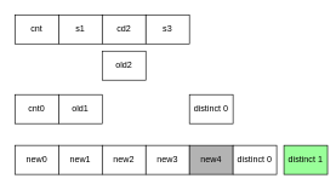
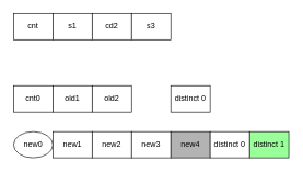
- <mxCell id="8" value="old2" style="rounded=0;whiteSpace=wrap;html=1;" vertex="1" parent="1"><mxGeometry x="140" y="70" width="60" height="40" as="geometry" /></mxCell>
+ <mxCell id="8" value="old2" style="rounded=0;whiteSpace=wrap;html=1;" vertex="1" parent="1"><mxGeometry x="140" y="130" width="60" height="40" as="geometry" /></mxCell>
- <mxCell id="9" value="new0" style="rounded=0;whiteSpace=wrap;html=1;" vertex="1" parent="1"><mxGeometry x="20" y="200" width="60" height="40" as="geometry" /></mxCell>
+ <mxCell id="9" value="new0" style="ellipse;whiteSpace=wrap;html=1;" vertex="1" parent="1"><mxGeometry x="20" y="200" width="60" height="40" as="geometry" /></mxCell>
- <mxCell id="14" value="distinct 1" style="rounded=0;whiteSpace=wrap;html=1;fillColor=#99FF99;" vertex="1" parent="1"><mxGeometry x="390" y="200" width="60" height="40" as="geometry" /></mxCell>
+ <mxCell id="14" value="distinct 1" style="rounded=0;whiteSpace=wrap;html=1;fillColor=#99FF99;" vertex="1" parent="1"><mxGeometry x="380" y="200" width="60" height="40" as="geometry" /></mxCell>
